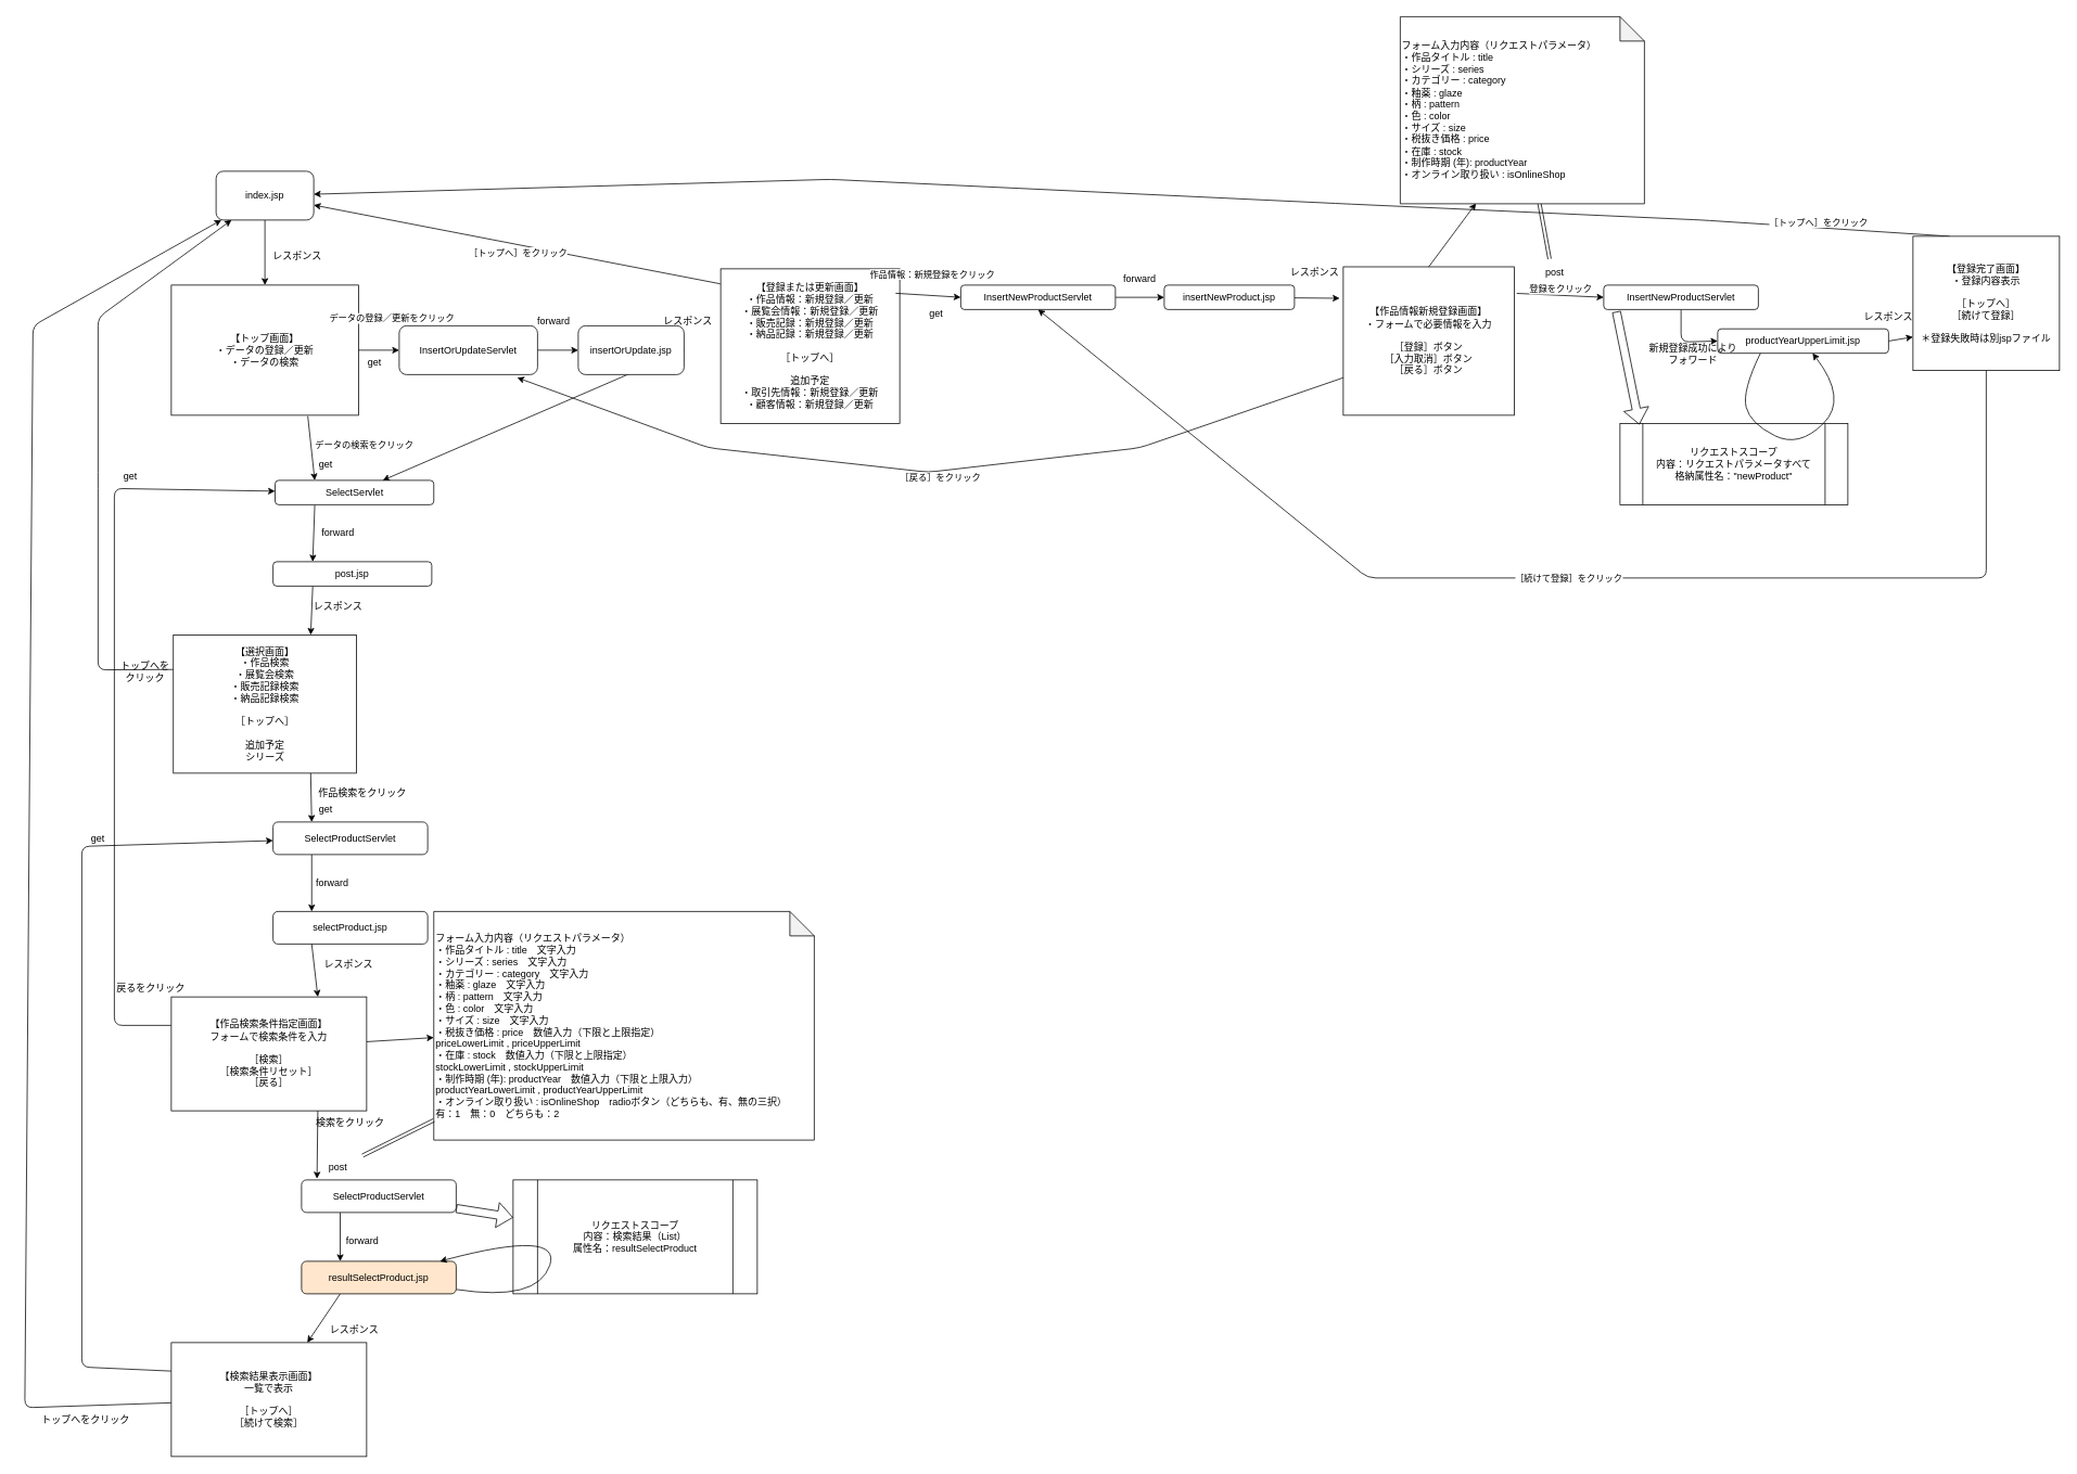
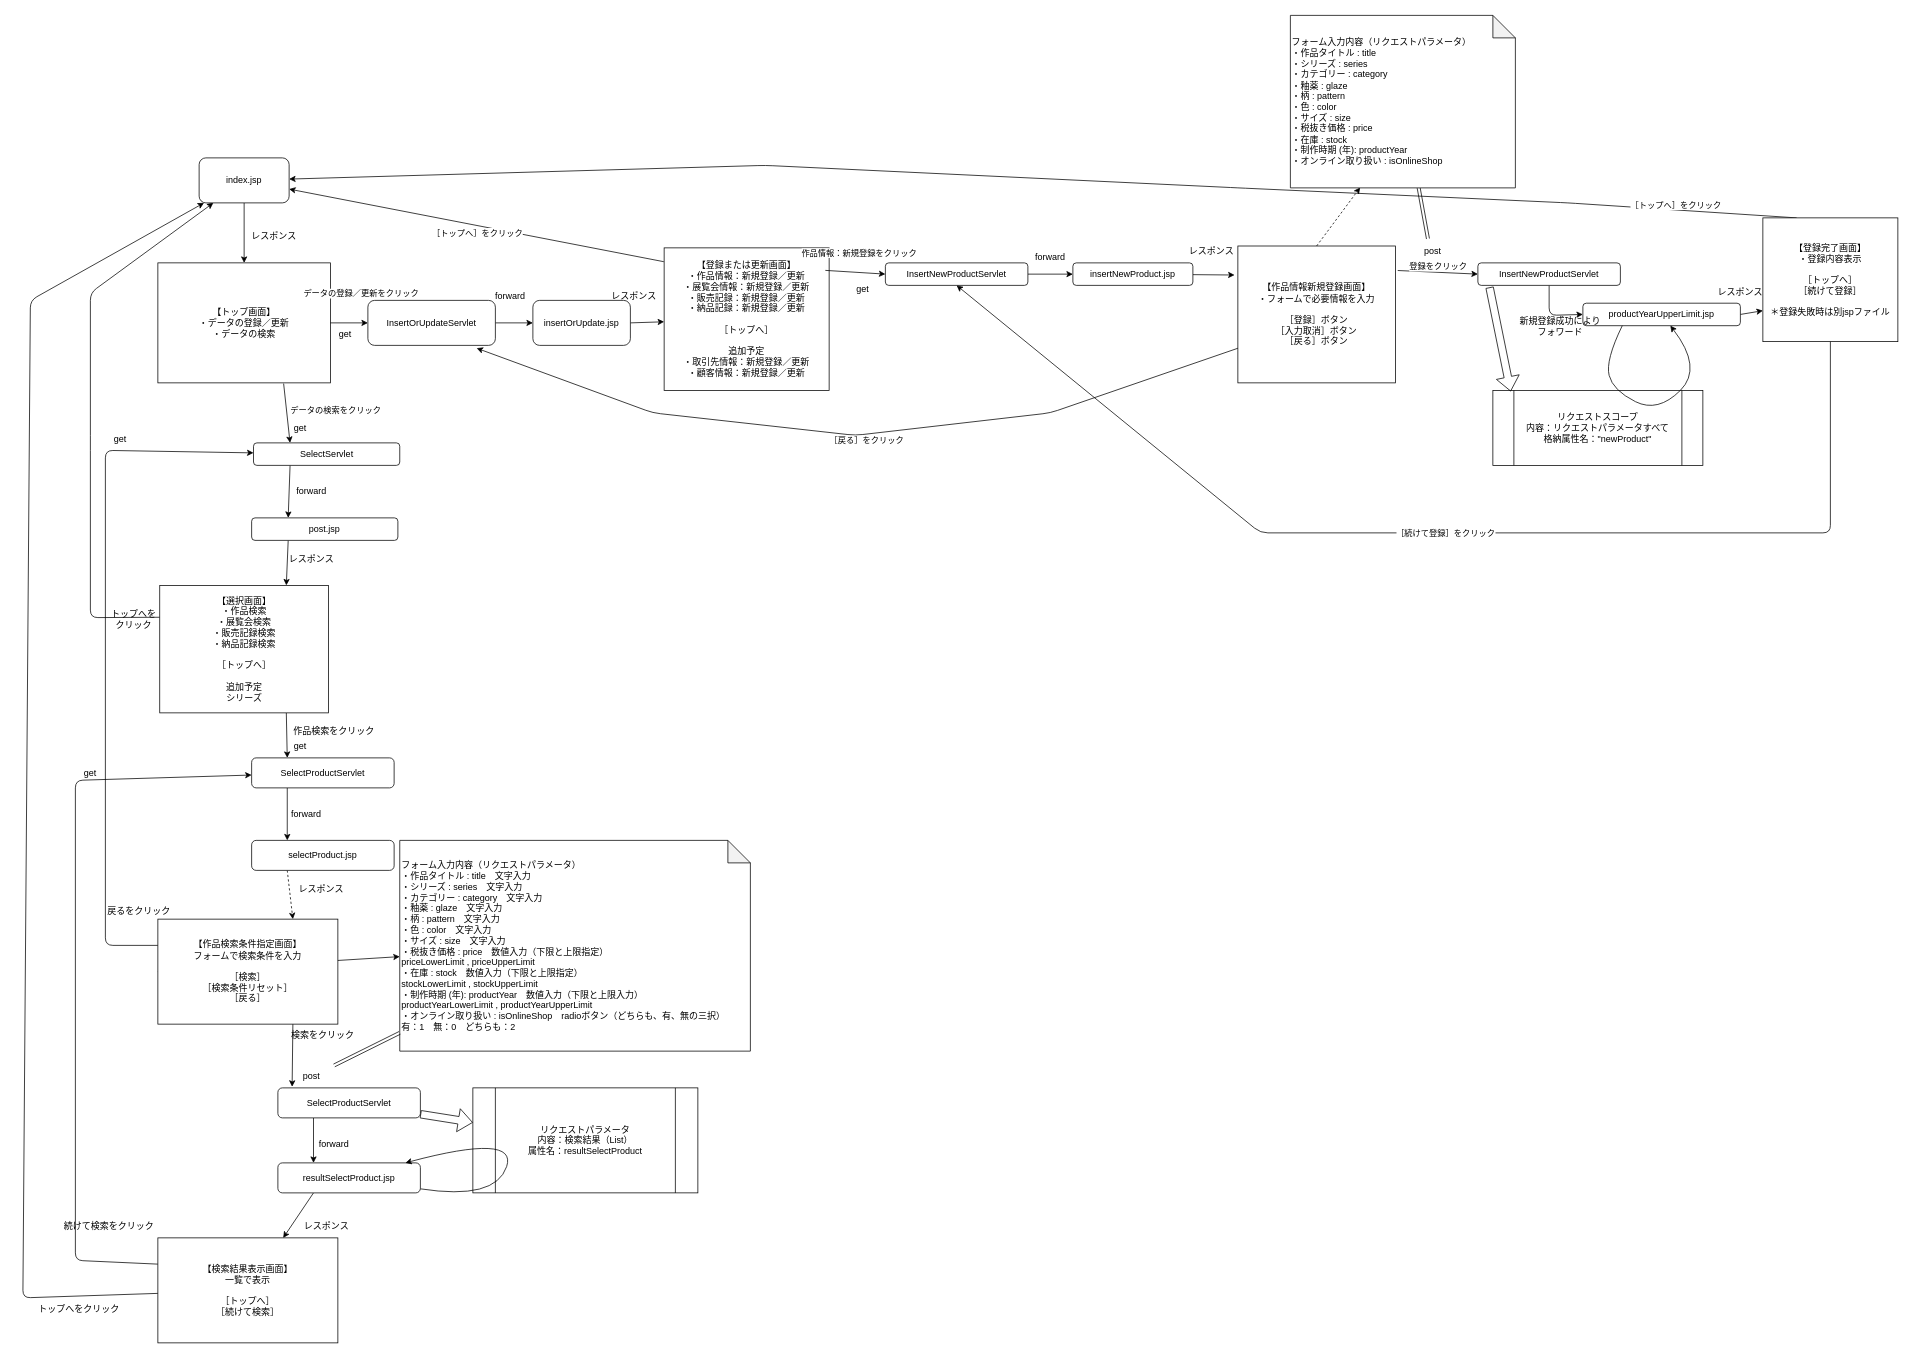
- <mxCell id="13" style="edgeStyle=none;html=1;exitX=0.5;exitY=0;exitDx=0;exitDy=0;entryX=0.31;entryY=0.998;entryDx=0;entryDy=0;entryPerimeter=0;" parent="1" source="14" target="52" edge="1"><mxGeometry relative="1" as="geometry"><mxPoint x="1807.5" y="210" as="targetPoint" /></mxGeometry></mxCell>
+ <mxCell id="13" style="edgeStyle=none;html=1;exitX=0.5;exitY=0;exitDx=0;exitDy=0;entryX=0.31;entryY=0.998;entryDx=0;entryDy=0;entryPerimeter=0;dashed=1;" parent="1" source="14" target="52" edge="1"><mxGeometry relative="1" as="geometry"><mxPoint x="1807.5" y="210" as="targetPoint" /></mxGeometry></mxCell>
- <mxCell id="31" style="edgeStyle=none;html=1;exitX=1;exitY=0.5;exitDx=0;exitDy=0;" parent="1" source="32" target="70" edge="1"><mxGeometry relative="1" as="geometry"><mxPoint x="860" y="480" as="targetPoint" /></mxGeometry></mxCell>
+ <mxCell id="31" style="edgeStyle=none;html=1;exitX=1;exitY=0.5;exitDx=0;exitDy=0;" parent="1" source="32" target="2" edge="1"><mxGeometry relative="1" as="geometry"><mxPoint x="860" y="480" as="targetPoint" /></mxGeometry></mxCell>
- <mxCell id="79" style="edgeStyle=none;html=1;exitX=0.25;exitY=1;exitDx=0;exitDy=0;entryX=0.75;entryY=0;entryDx=0;entryDy=0;" parent="1" source="80" target="58" edge="1"><mxGeometry relative="1" as="geometry" /></mxCell>
+ <mxCell id="79" style="edgeStyle=none;html=1;exitX=0.25;exitY=1;exitDx=0;exitDy=0;entryX=0.75;entryY=0;entryDx=0;entryDy=0;dashed=1;" parent="1" source="80" target="58" edge="1"><mxGeometry relative="1" as="geometry" /></mxCell>
- <mxCell id="93" value="リクエストスコープ&lt;br&gt;内容：検索結果（List）&lt;br&gt;属性名：resultSelectProduct" style="shape=process;whiteSpace=wrap;html=1;backgroundOutline=1;" parent="1" vertex="1"><mxGeometry x="630" y="1450" width="300" height="140" as="geometry" /></mxCell>
+ <mxCell id="93" value="リクエストパラメータ&lt;br&gt;内容：検索結果（List）&lt;br&gt;属性名：resultSelectProduct" style="shape=process;whiteSpace=wrap;html=1;backgroundOutline=1;" parent="1" vertex="1"><mxGeometry x="630" y="1450" width="300" height="140" as="geometry" /></mxCell>
- <mxCell id="87" value="resultSelectProduct.jsp" style="rounded=1;whiteSpace=wrap;html=1;fillColor=#ffe6cc;" parent="1" vertex="1"><mxGeometry x="370" y="1550" width="190" height="40" as="geometry" /></mxCell>
+ <mxCell id="87" value="resultSelectProduct.jsp" style="rounded=1;whiteSpace=wrap;html=1;" parent="1" vertex="1"><mxGeometry x="370" y="1550" width="190" height="40" as="geometry" /></mxCell>
+ <mxCell id="65" value="続けて検索をクリック" style="text;html=1;strokeColor=none;fillColor=none;align=center;verticalAlign=middle;whiteSpace=wrap;rounded=0;" parent="1" vertex="1"><mxGeometry x="60" y="1620" width="170" height="30" as="geometry" /></mxCell>
